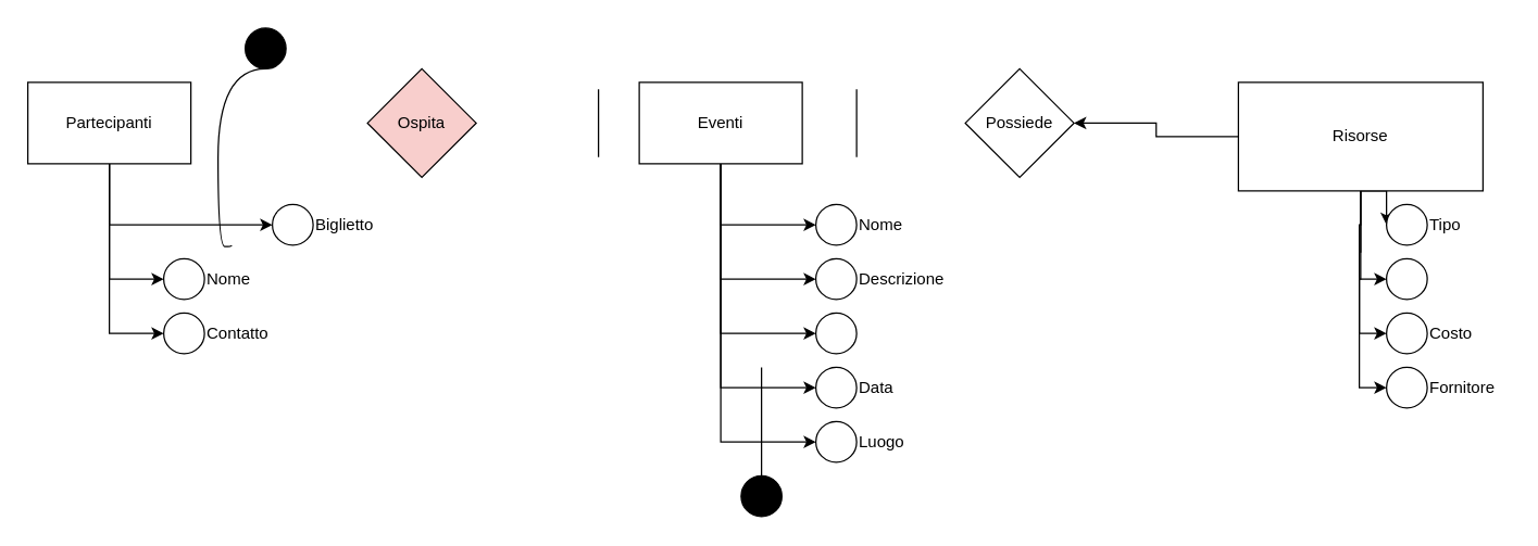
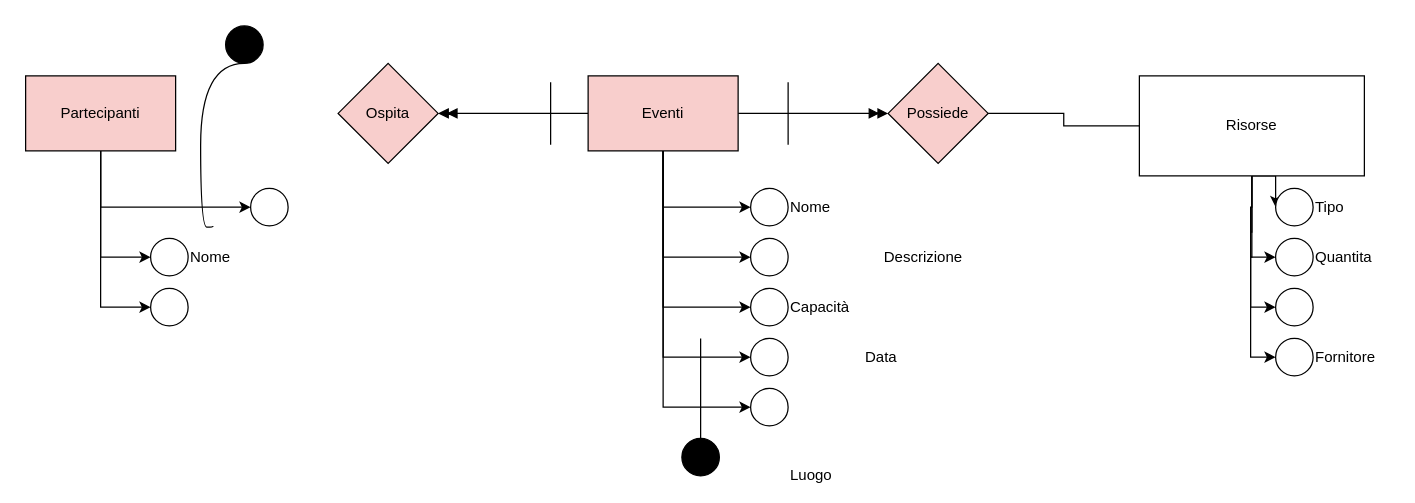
- <mxCell id="13" value="Partecipanti" style="rounded=0;whiteSpace=wrap;html=1;" parent="1" vertex="1"><mxGeometry x="20" y="60" width="120" height="60" as="geometry" /></mxCell>
+ <mxCell id="13" value="Partecipanti" style="rounded=0;whiteSpace=wrap;html=1;fillColor=#f8cecc;" parent="1" vertex="1"><mxGeometry x="20" y="60" width="120" height="60" as="geometry" /></mxCell>
+ <mxCell id="8" style="edgeStyle=orthogonalEdgeStyle;rounded=0;orthogonalLoop=1;jettySize=auto;html=1;exitX=0;exitY=0.5;exitDx=0;exitDy=0;entryX=1;entryY=0.5;entryDx=0;entryDy=0;endArrow=doubleBlock;endFill=1;" parent="1" source="9" target="20" edge="1"><mxGeometry relative="1" as="geometry" /></mxCell>
- <mxCell id="9" value="Eventi" style="rounded=0;whiteSpace=wrap;html=1;" parent="1" vertex="1"><mxGeometry x="470" y="60" width="120" height="60" as="geometry" /></mxCell>
+ <mxCell id="9" value="Eventi" style="rounded=0;whiteSpace=wrap;html=1;fillColor=#f8cecc;" parent="1" vertex="1"><mxGeometry x="470" y="60" width="120" height="60" as="geometry" /></mxCell>
+ <mxCell id="7" style="edgeStyle=orthogonalEdgeStyle;rounded=0;orthogonalLoop=1;jettySize=auto;html=1;exitX=1;exitY=0.5;exitDx=0;exitDy=0;entryX=0;entryY=0.5;entryDx=0;entryDy=0;endArrow=doubleBlock;endFill=1;" parent="1" source="9" target="21" edge="1"><mxGeometry relative="1" as="geometry" /></mxCell>
- <mxCell id="21" value="Possiede" style="rhombus;whiteSpace=wrap;html=1;" parent="1" vertex="1"><mxGeometry x="710" y="50" width="80" height="80" as="geometry" /></mxCell>
+ <mxCell id="21" value="Possiede" style="rhombus;whiteSpace=wrap;html=1;fillColor=#f8cecc;" parent="1" vertex="1"><mxGeometry x="710" y="50" width="80" height="80" as="geometry" /></mxCell>
- <mxCell id="18" style="edgeStyle=orthogonalEdgeStyle;rounded=0;orthogonalLoop=1;jettySize=auto;html=1;exitX=0;exitY=0.5;exitDx=0;exitDy=0;entryX=1;entryY=0.5;entryDx=0;entryDy=0;" parent="1" source="19" target="21" edge="1"><mxGeometry relative="1" as="geometry" /></mxCell>
+ <mxCell id="18" style="edgeStyle=orthogonalEdgeStyle;rounded=0;orthogonalLoop=1;jettySize=auto;html=1;exitX=0;exitY=0.5;exitDx=0;exitDy=0;entryX=1;entryY=0.5;entryDx=0;entryDy=0;endArrow=none;" parent="1" source="19" target="21" edge="1"><mxGeometry relative="1" as="geometry" /></mxCell>
- <mxCell id="49" value="Biglietto" style="text;html=1;align=left;verticalAlign=middle;whiteSpace=wrap;rounded=0;" parent="1" vertex="1"><mxGeometry x="230" y="150" width="60" height="30" as="geometry" /></mxCell>
- <mxCell id="25" value="Descrizione" style="text;html=1;align=left;verticalAlign=middle;whiteSpace=wrap;rounded=0;" parent="1" vertex="1"><mxGeometry x="630" y="190" width="60" height="30" as="geometry" /></mxCell>
+ <mxCell id="25" value="Descrizione" style="text;html=1;align=left;verticalAlign=middle;whiteSpace=wrap;rounded=0;" parent="1" vertex="1"><mxGeometry x="705" y="190" width="60" height="30" as="geometry" /></mxCell>
+ <mxCell id="39" value="Quantita" style="text;html=1;align=left;verticalAlign=middle;whiteSpace=wrap;rounded=0;" parent="1" vertex="1"><mxGeometry x="1050" y="190" width="60" height="30" as="geometry" /></mxCell>
- <mxCell id="35" value="Contatto" style="text;html=1;align=left;verticalAlign=middle;whiteSpace=wrap;rounded=0;" parent="1" vertex="1"><mxGeometry x="150" y="230" width="60" height="30" as="geometry" /></mxCell>
+ <mxCell id="31" value="Capacità" style="text;html=1;align=left;verticalAlign=middle;whiteSpace=wrap;rounded=0;" parent="1" vertex="1"><mxGeometry x="630" y="230" width="60" height="30" as="geometry" /></mxCell>
- <mxCell id="41" value="Costo" style="text;html=1;align=left;verticalAlign=middle;whiteSpace=wrap;rounded=0;" parent="1" vertex="1"><mxGeometry x="1050" y="230" width="60" height="30" as="geometry" /></mxCell>
- <mxCell id="27" value="Data" style="text;html=1;align=left;verticalAlign=middle;whiteSpace=wrap;rounded=0;" parent="1" vertex="1"><mxGeometry x="630" y="270" width="60" height="30" as="geometry" /></mxCell>
+ <mxCell id="27" value="Data" style="text;html=1;align=left;verticalAlign=middle;whiteSpace=wrap;rounded=0;" parent="1" vertex="1"><mxGeometry x="690" y="270" width="60" height="30" as="geometry" /></mxCell>
- <mxCell id="29" value="Luogo" style="text;html=1;align=left;verticalAlign=middle;whiteSpace=wrap;rounded=0;" parent="1" vertex="1"><mxGeometry x="630" y="310" width="60" height="30" as="geometry" /></mxCell>
+ <mxCell id="29" value="Luogo" style="text;html=1;align=left;verticalAlign=middle;whiteSpace=wrap;rounded=0;" parent="1" vertex="1"><mxGeometry x="630" y="365" width="60" height="30" as="geometry" /></mxCell>
